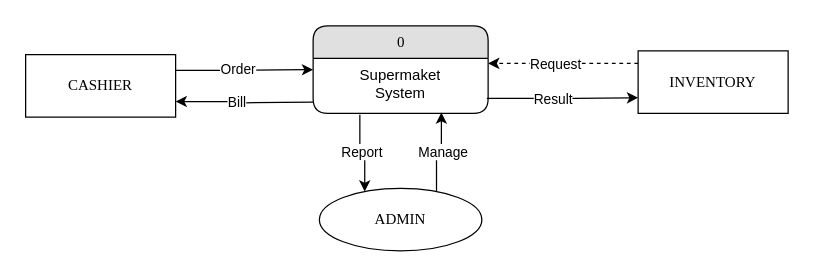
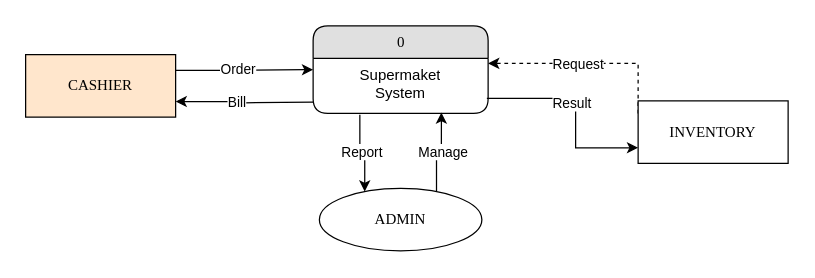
- <mxCell id="4" value="INVENTORY" style="whiteSpace=wrap;html=1;rounded=0;shadow=0;comic=0;labelBackgroundColor=none;strokeWidth=1;fontFamily=Verdana;fontSize=12;align=center;" parent="1" vertex="1"><mxGeometry x="510" y="40" width="120" height="50" as="geometry" /></mxCell>
+ <mxCell id="4" value="INVENTORY" style="whiteSpace=wrap;html=1;rounded=0;shadow=0;comic=0;labelBackgroundColor=none;strokeWidth=1;fontFamily=Verdana;fontSize=12;align=center;" parent="1" vertex="1"><mxGeometry x="510" y="80" width="120" height="50" as="geometry" /></mxCell>
- <mxCell id="7" value="CASHIER" style="whiteSpace=wrap;html=1;rounded=0;shadow=0;comic=0;labelBackgroundColor=none;strokeWidth=1;fontFamily=Verdana;fontSize=12;align=center;" parent="1" vertex="1"><mxGeometry x="20" y="43" width="120" height="50" as="geometry" /></mxCell>
+ <mxCell id="7" value="CASHIER" style="whiteSpace=wrap;html=1;rounded=0;shadow=0;comic=0;labelBackgroundColor=none;strokeWidth=1;fontFamily=Verdana;fontSize=12;align=center;fillColor=#ffe6cc;" parent="1" vertex="1"><mxGeometry x="20" y="43" width="120" height="50" as="geometry" /></mxCell>
